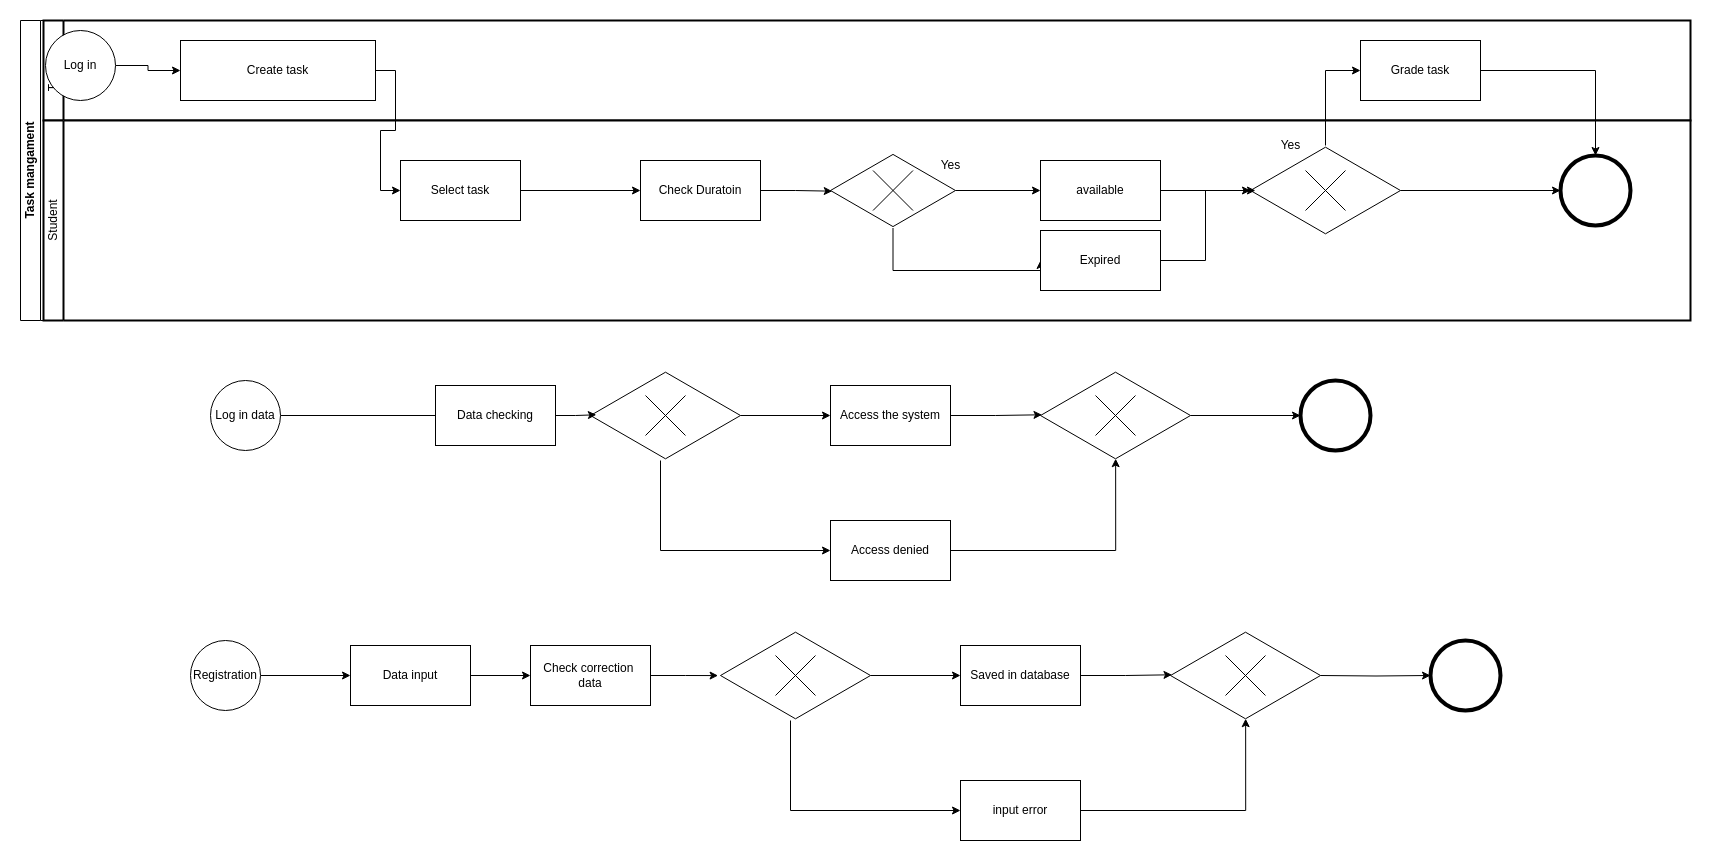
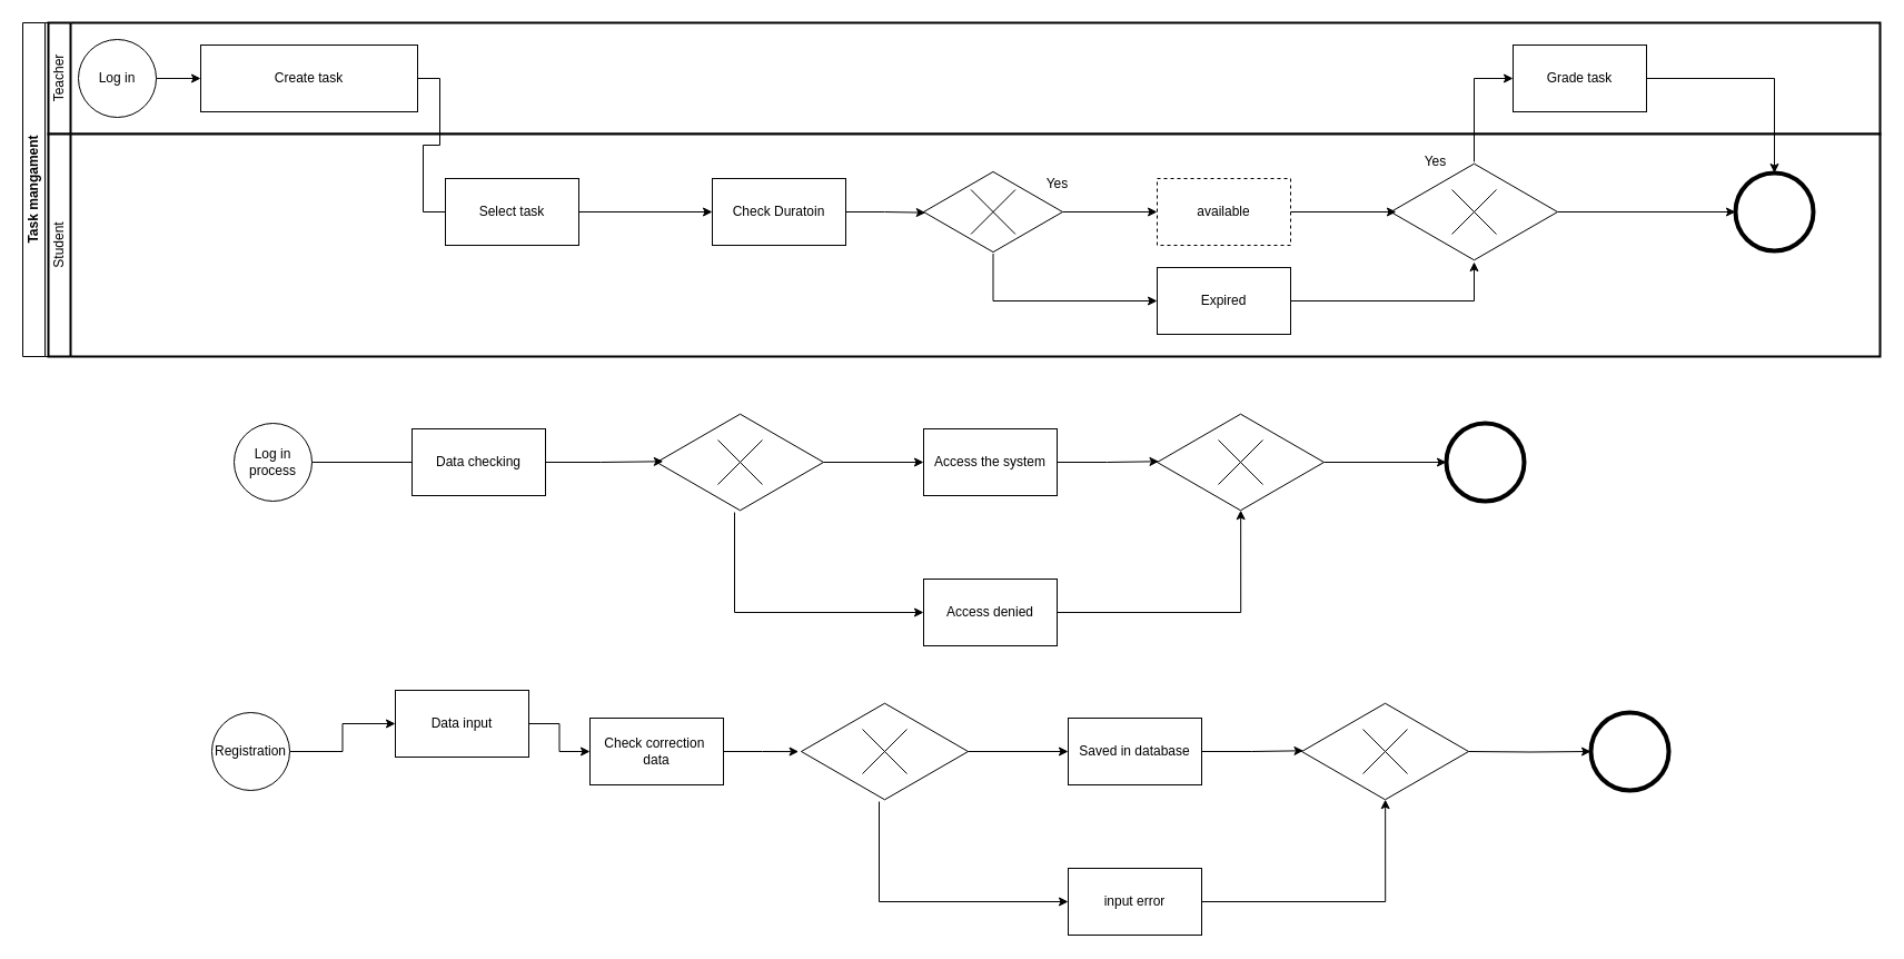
- <mxCell id="5" value="Log in" style="ellipse;whiteSpace=wrap;html=1;aspect=fixed;" vertex="1" parent="3"><mxGeometry x="2" y="10" width="70" height="70" as="geometry" /></mxCell>
+ <mxCell id="5" value="Log in" style="ellipse;whiteSpace=wrap;html=1;aspect=fixed;" vertex="1" parent="3"><mxGeometry x="27" y="15" width="70" height="70" as="geometry" /></mxCell>
- <mxCell id="29" style="edgeStyle=orthogonalEdgeStyle;rounded=0;orthogonalLoop=1;jettySize=auto;html=1;entryX=0;entryY=0.5;entryDx=0;entryDy=0;" edge="1" parent="2" source="6" target="12"><mxGeometry relative="1" as="geometry" /></mxCell>
+ <mxCell id="29" style="edgeStyle=orthogonalEdgeStyle;rounded=0;orthogonalLoop=1;jettySize=auto;html=1;entryX=0;entryY=0.5;entryDx=0;entryDy=0;endArrow=none;" edge="1" parent="2" source="6" target="12"><mxGeometry relative="1" as="geometry" /></mxCell>
- <mxCell id="13" value="available" style="rounded=0;whiteSpace=wrap;html=1;" vertex="1" parent="10"><mxGeometry x="997" y="40" width="120" height="60" as="geometry" /></mxCell>
+ <mxCell id="13" value="available" style="rounded=0;whiteSpace=wrap;html=1;dashed=1;" vertex="1" parent="10"><mxGeometry x="997" y="40" width="120" height="60" as="geometry" /></mxCell>
- <mxCell id="21" value="Expired" style="rounded=0;whiteSpace=wrap;html=1;" vertex="1" parent="10"><mxGeometry x="997" y="110" width="120" height="60" as="geometry" /></mxCell>
+ <mxCell id="21" value="Expired" style="rounded=0;whiteSpace=wrap;html=1;" vertex="1" parent="10"><mxGeometry x="997" y="120" width="120" height="60" as="geometry" /></mxCell>
- <mxCell id="34" value="Log in data" style="ellipse;whiteSpace=wrap;html=1;aspect=fixed;" vertex="1" parent="1"><mxGeometry x="210" y="380" width="70" height="70" as="geometry" /></mxCell>
+ <mxCell id="34" value="Log in process" style="ellipse;whiteSpace=wrap;html=1;aspect=fixed;" vertex="1" parent="1"><mxGeometry x="210" y="380" width="70" height="70" as="geometry" /></mxCell>
- <mxCell id="35" value="Data checking" style="rounded=0;whiteSpace=wrap;html=1;" vertex="1" parent="1"><mxGeometry x="435" y="385" width="120" height="60" as="geometry" /></mxCell>
+ <mxCell id="35" value="Data checking" style="rounded=0;whiteSpace=wrap;html=1;" vertex="1" parent="1"><mxGeometry x="370" y="385" width="120" height="60" as="geometry" /></mxCell>
- <mxCell id="52" value="Data input" style="rounded=0;whiteSpace=wrap;html=1;" vertex="1" parent="1"><mxGeometry x="350" y="645" width="120" height="60" as="geometry" /></mxCell>
+ <mxCell id="52" value="Data input" style="rounded=0;whiteSpace=wrap;html=1;" vertex="1" parent="1"><mxGeometry x="355" y="620" width="120" height="60" as="geometry" /></mxCell>
